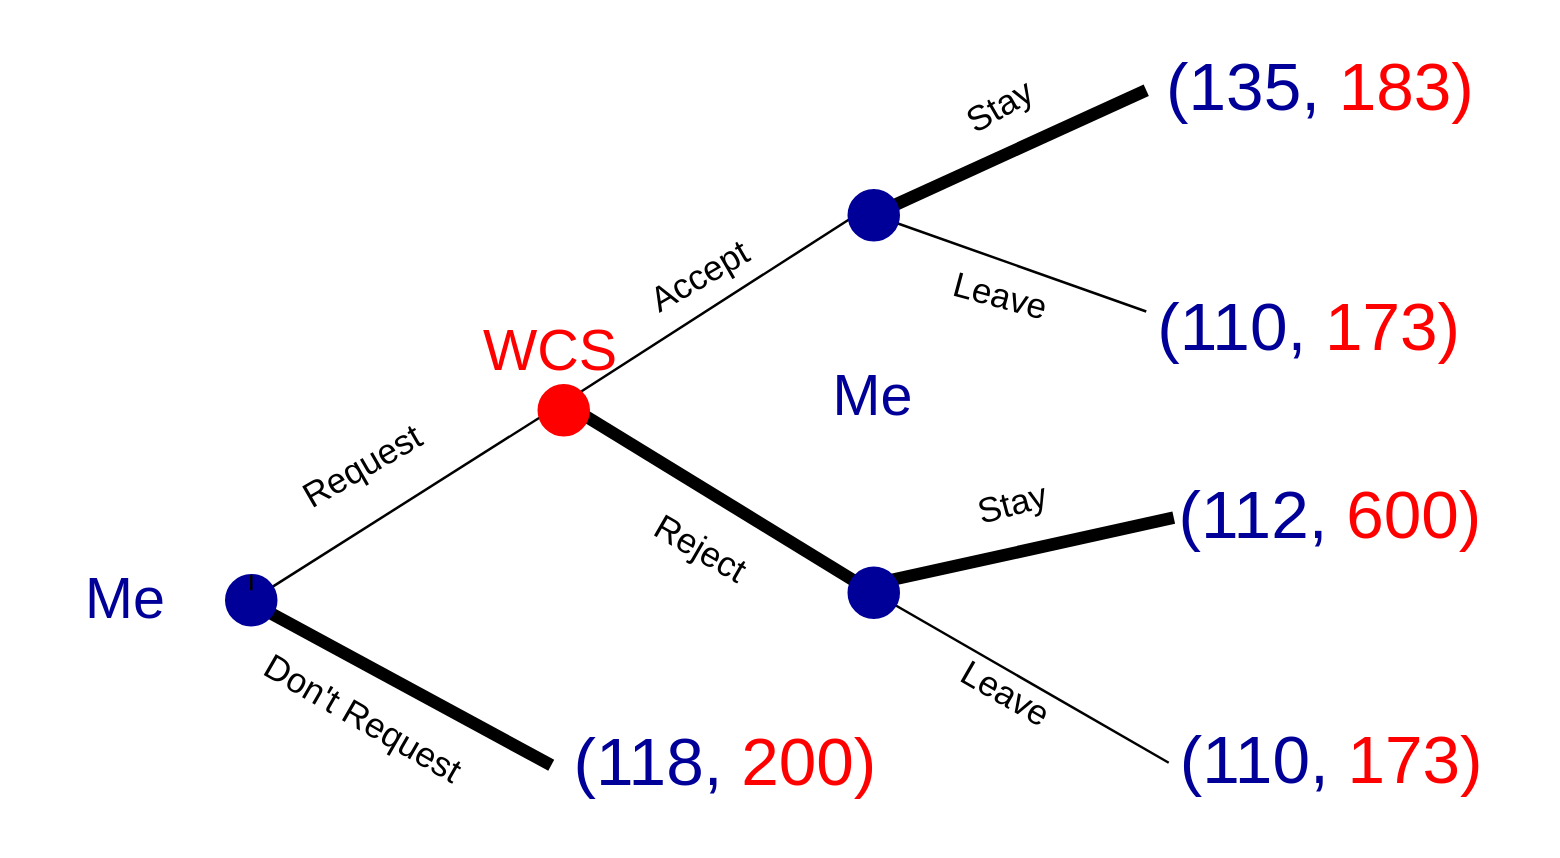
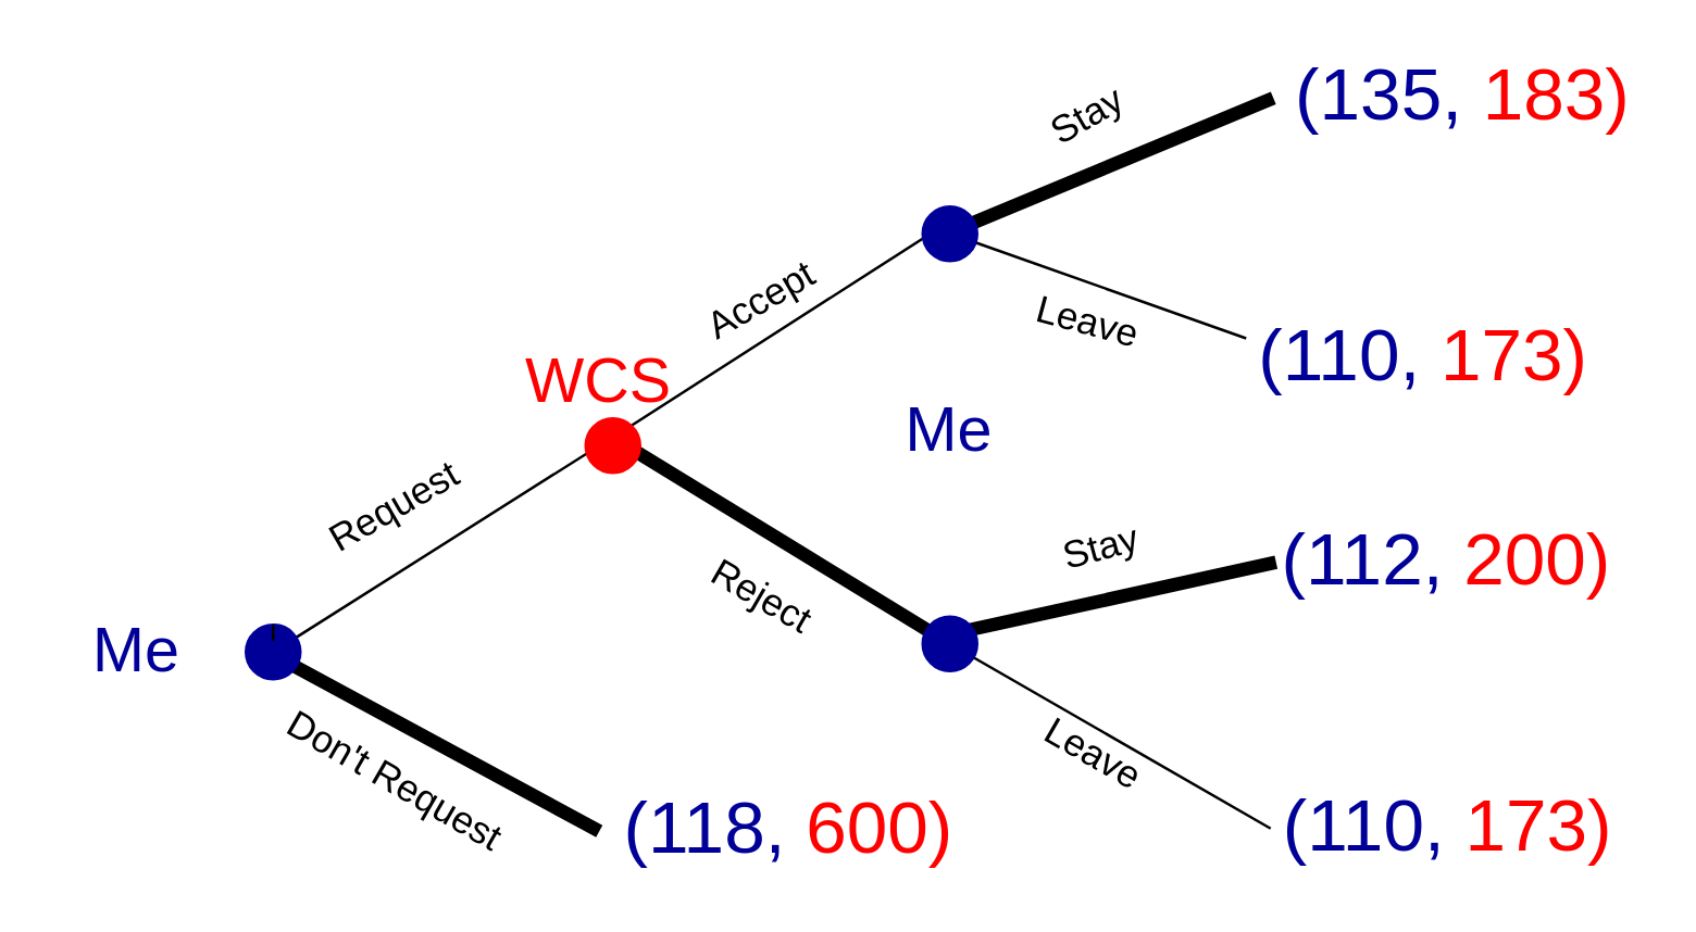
- <mxCell id="11" value="&lt;font color=&quot;#000099&quot;&gt;(135,&lt;/font&gt; &lt;font color=&quot;#ff0000&quot;&gt;183)&lt;/font&gt;" style="text;html=1;strokeColor=none;fillColor=none;align=center;verticalAlign=middle;whiteSpace=wrap;rounded=0;fontSize=27;fontColor=#000000;" vertex="1" parent="1"><mxGeometry x="458" y="20.49" width="140" height="30" as="geometry" /></mxCell>
+ <mxCell id="11" value="&lt;font color=&quot;#000099&quot;&gt;(135,&lt;/font&gt; &lt;font color=&quot;#ff0000&quot;&gt;183)&lt;/font&gt;" style="text;html=1;strokeColor=none;fillColor=none;align=center;verticalAlign=middle;whiteSpace=wrap;rounded=0;fontSize=27;fontColor=#000000;" vertex="1" parent="1"><mxGeometry x="468" y="20.49" width="140" height="30" as="geometry" /></mxCell>
- <mxCell id="12" value="&lt;font color=&quot;#000099&quot;&gt;(112,&lt;/font&gt; &lt;font color=&quot;#ff0000&quot;&gt;600)&lt;/font&gt;" style="text;html=1;strokeColor=none;fillColor=none;align=center;verticalAlign=middle;whiteSpace=wrap;rounded=0;fontSize=27;fontColor=#000000;" vertex="1" parent="1"><mxGeometry x="462" y="191.49" width="140" height="30" as="geometry" /></mxCell>
+ <mxCell id="12" value="&lt;font color=&quot;#000099&quot;&gt;(112,&lt;/font&gt; &lt;font color=&quot;#ff0000&quot;&gt;200)&lt;/font&gt;" style="text;html=1;strokeColor=none;fillColor=none;align=center;verticalAlign=middle;whiteSpace=wrap;rounded=0;fontSize=27;fontColor=#000000;" vertex="1" parent="1"><mxGeometry x="462" y="191.49" width="140" height="30" as="geometry" /></mxCell>
- <mxCell id="10" value="&lt;font color=&quot;#000099&quot;&gt;(118,&lt;/font&gt; &lt;font color=&quot;#ff0000&quot;&gt;200)&lt;/font&gt;" style="text;html=1;strokeColor=none;fillColor=none;align=center;verticalAlign=middle;whiteSpace=wrap;rounded=0;fontSize=27;fontColor=#000000;" vertex="1" parent="1"><mxGeometry x="220" y="290.49" width="140" height="30" as="geometry" /></mxCell>
+ <mxCell id="10" value="&lt;font color=&quot;#000099&quot;&gt;(118,&lt;/font&gt; &lt;font color=&quot;#ff0000&quot;&gt;600)&lt;/font&gt;" style="text;html=1;strokeColor=none;fillColor=none;align=center;verticalAlign=middle;whiteSpace=wrap;rounded=0;fontSize=27;fontColor=#000000;" vertex="1" parent="1"><mxGeometry x="220" y="290.49" width="140" height="30" as="geometry" /></mxCell>
